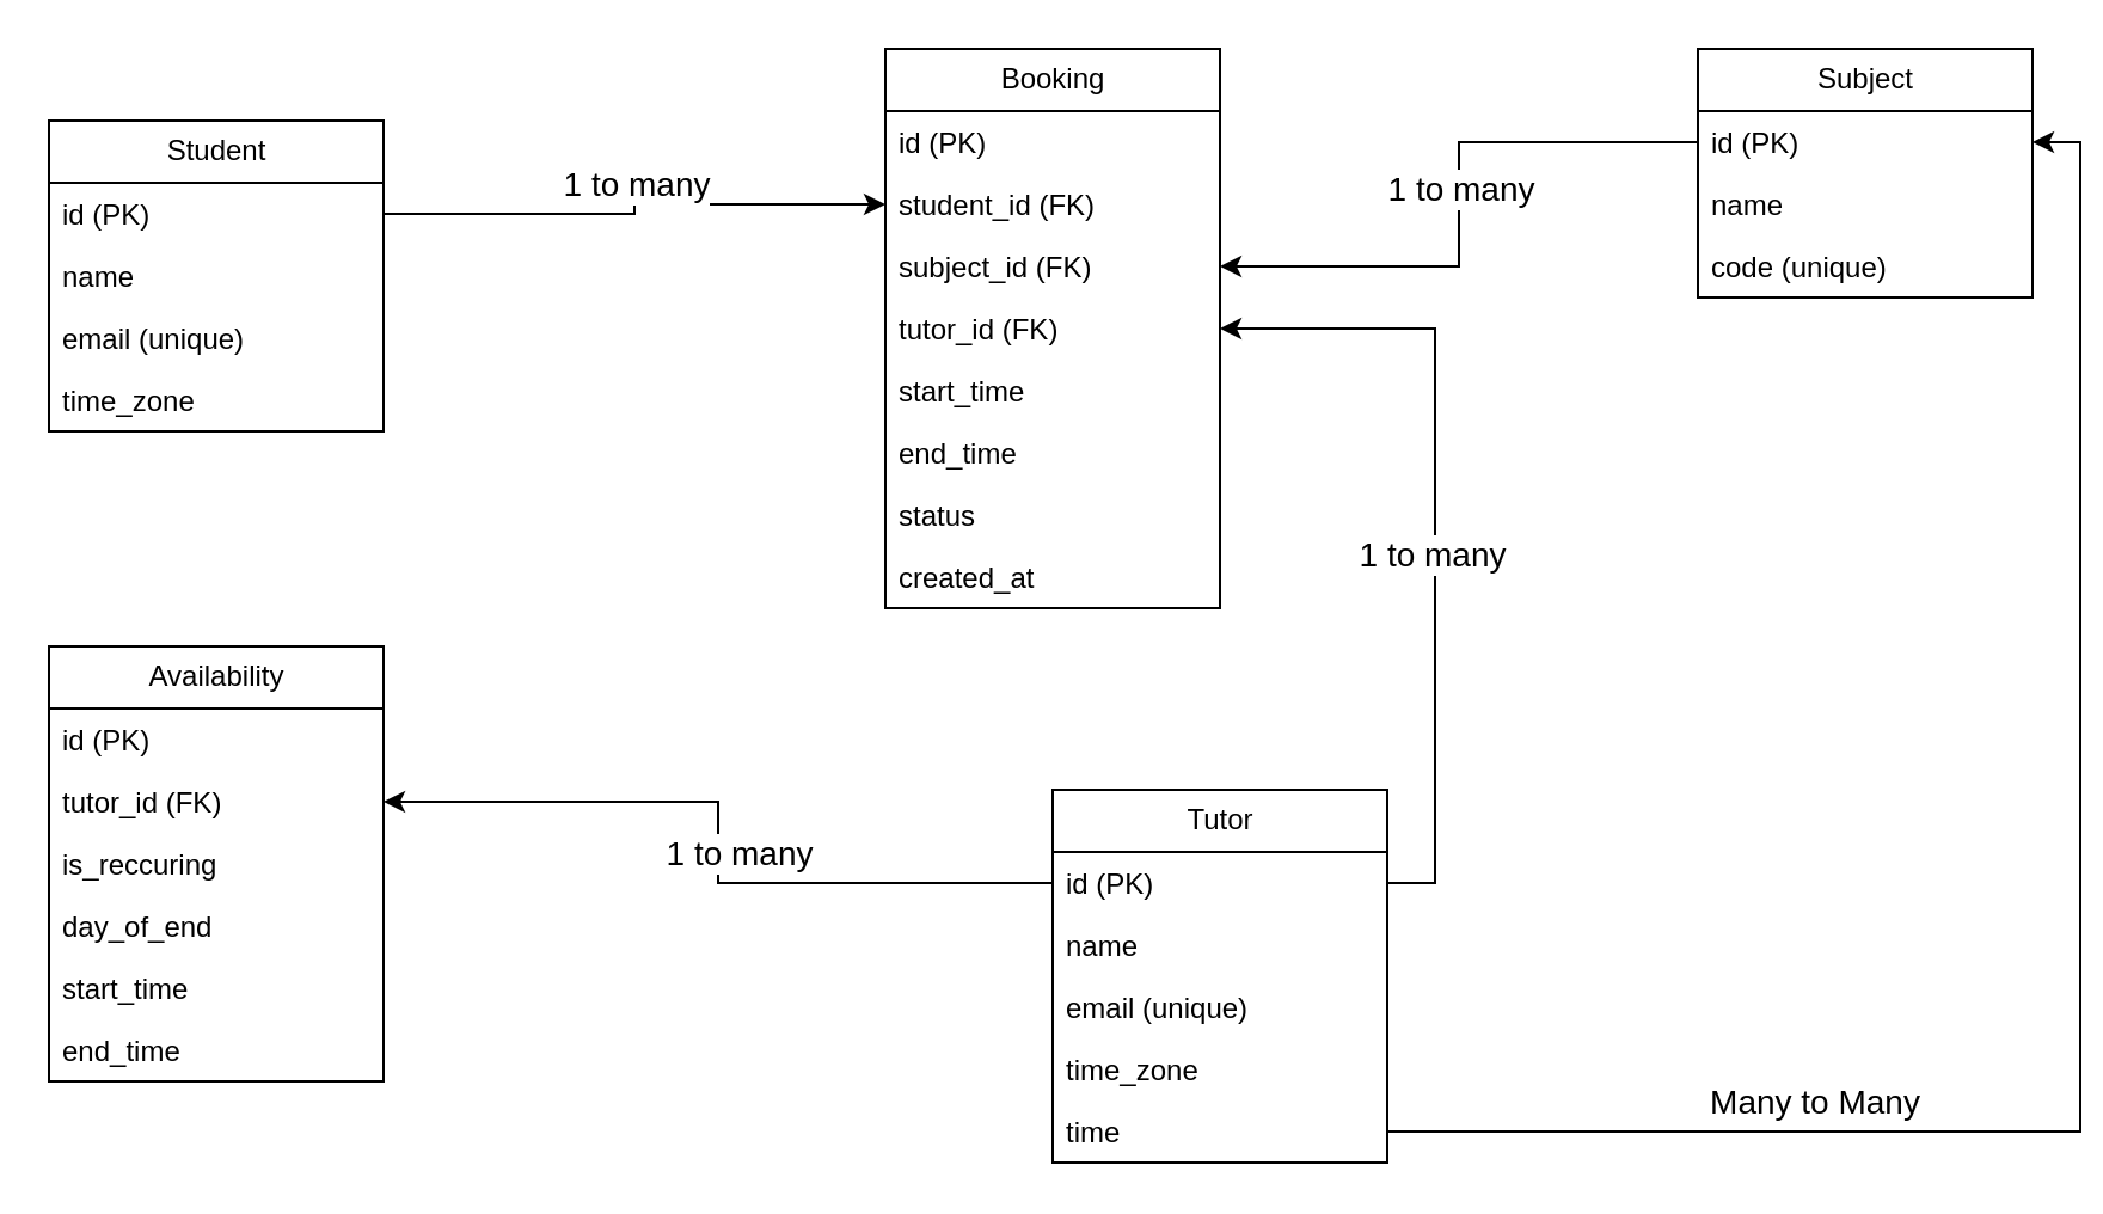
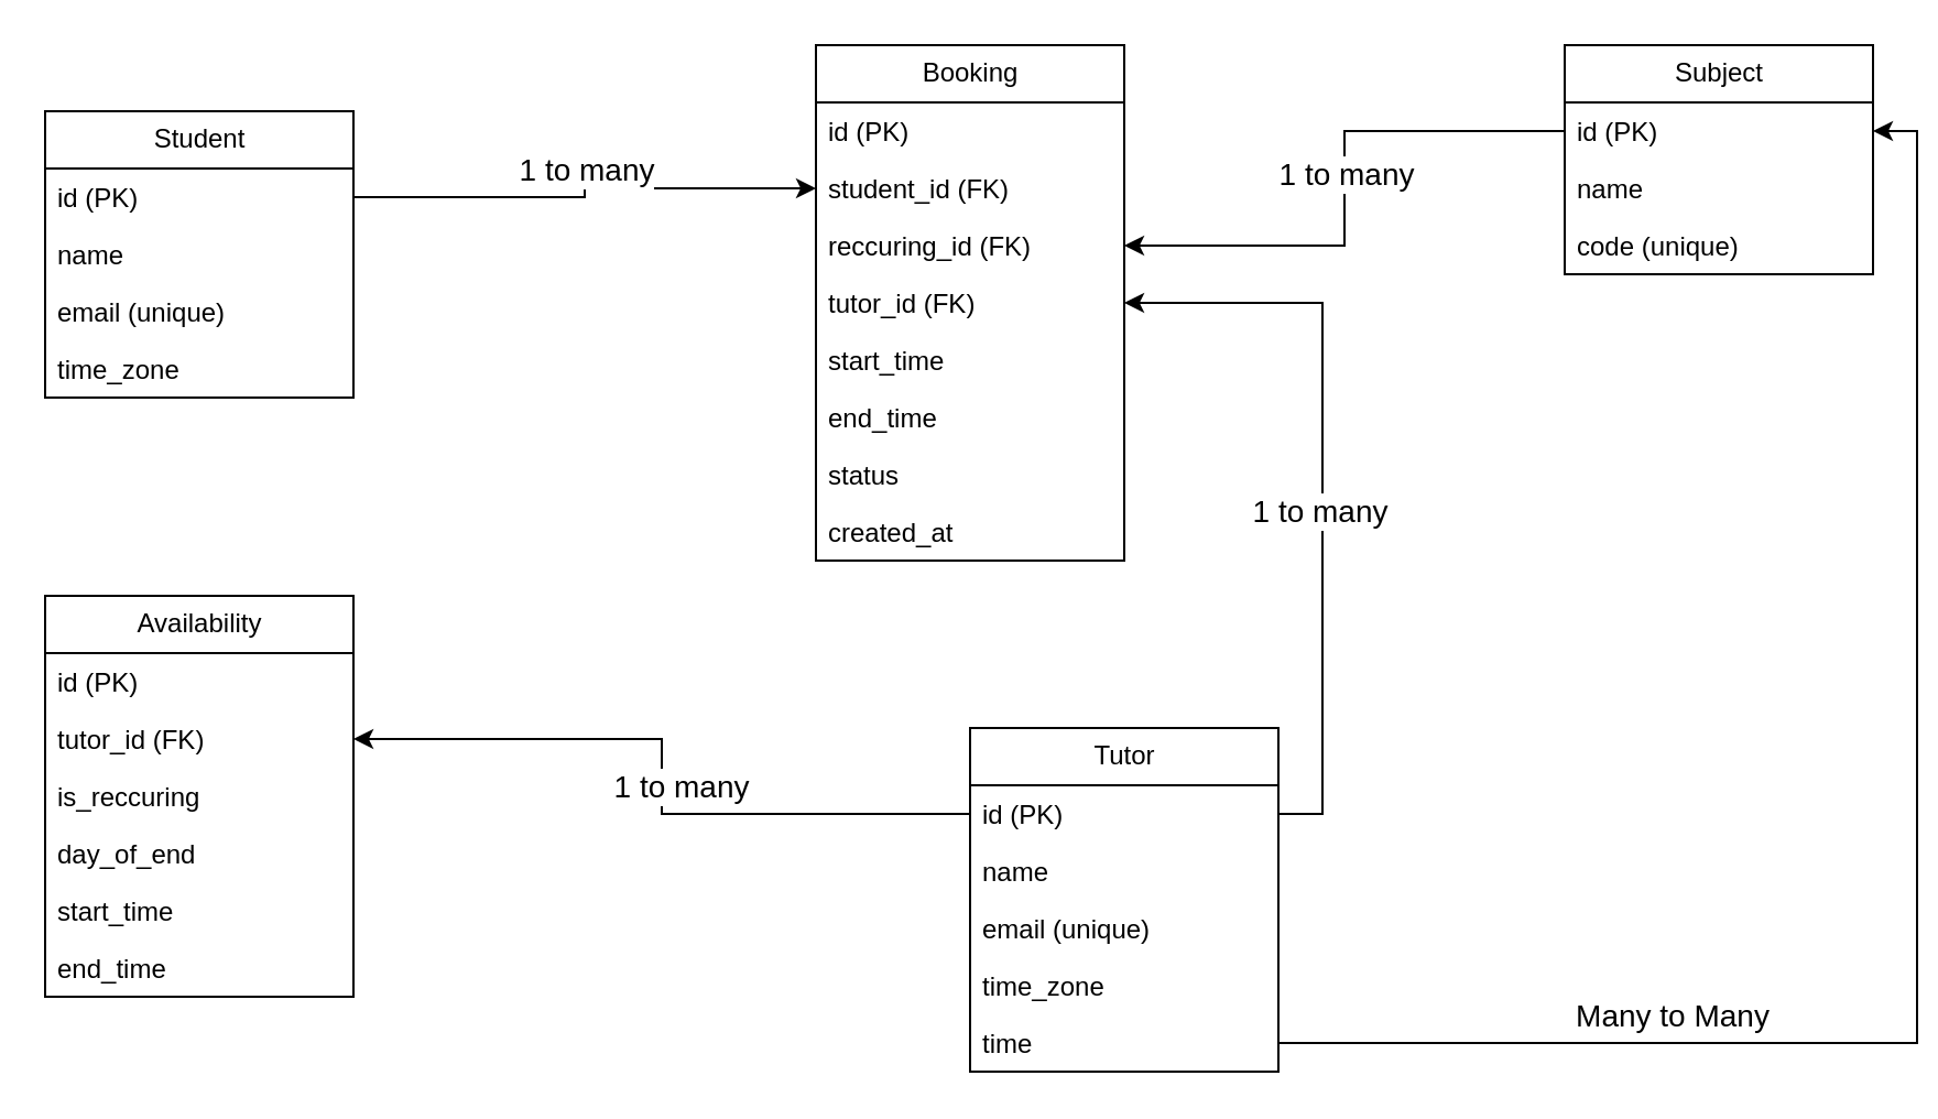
- <mxCell id="10" value="subject_id (FK)" style="text;strokeColor=none;fillColor=none;align=left;verticalAlign=top;spacingLeft=4;spacingRight=4;overflow=hidden;rotatable=0;points=[[0,0.5],[1,0.5]];portConstraint=eastwest;whiteSpace=wrap;html=1;" vertex="1" parent="7"><mxGeometry y="78" width="140" height="26" as="geometry" /></mxCell>
+ <mxCell id="10" value="reccuring_id (FK)" style="text;strokeColor=none;fillColor=none;align=left;verticalAlign=top;spacingLeft=4;spacingRight=4;overflow=hidden;rotatable=0;points=[[0,0.5],[1,0.5]];portConstraint=eastwest;whiteSpace=wrap;html=1;" vertex="1" parent="7"><mxGeometry y="78" width="140" height="26" as="geometry" /></mxCell>
